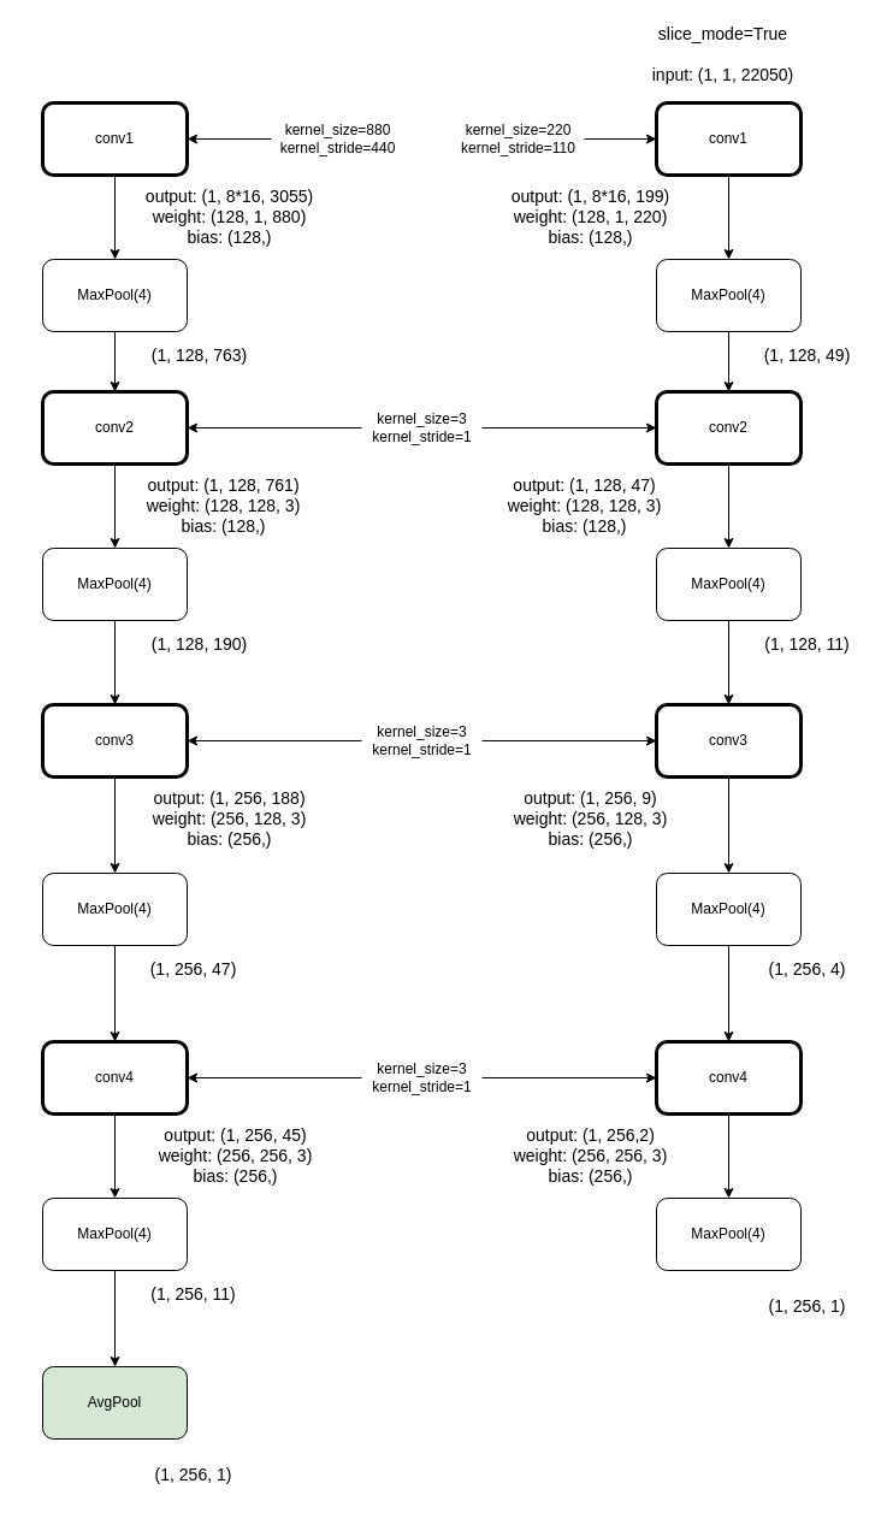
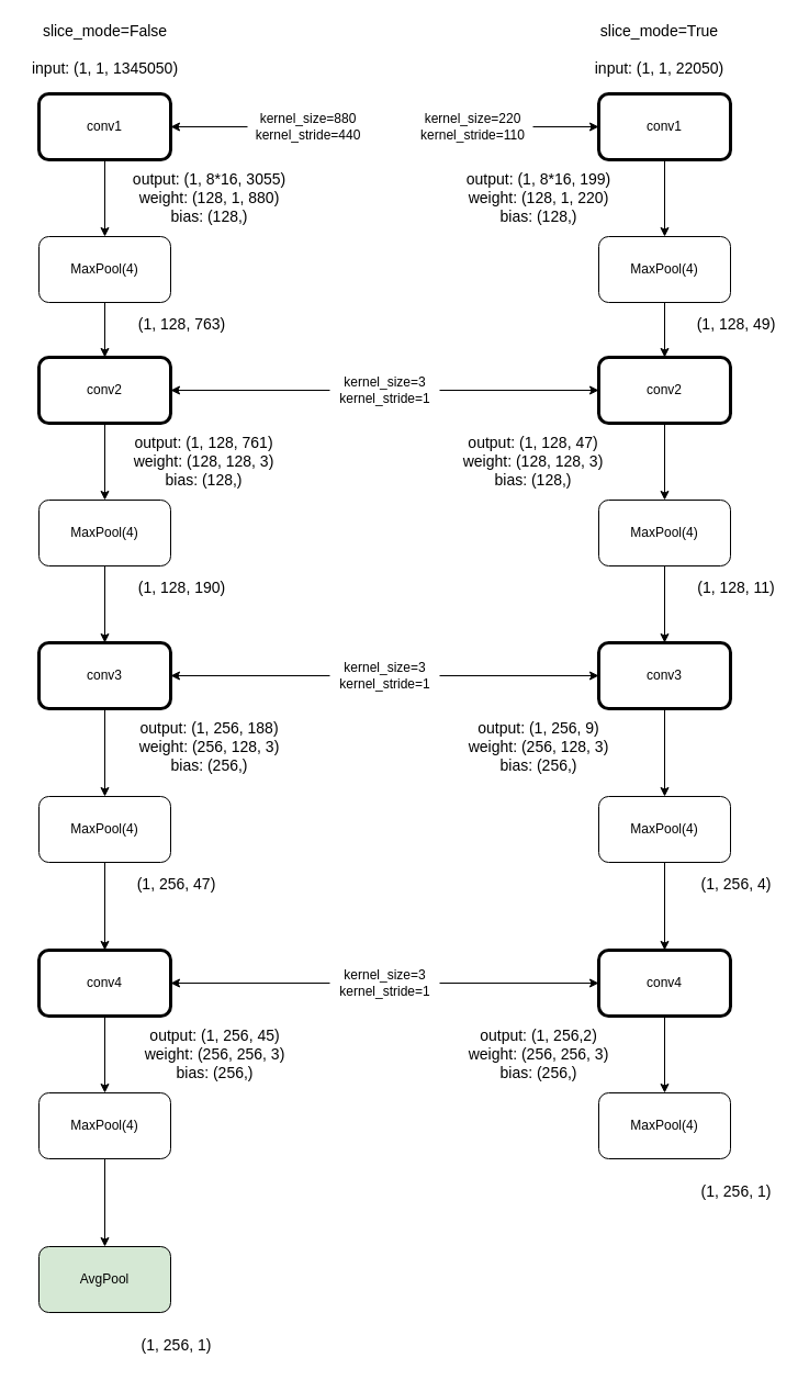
+ <mxCell id="18" value="&lt;font style=&quot;font-size: 14px&quot;&gt;slice_mode=False&lt;br&gt;&lt;br&gt;input: (1, 1, 1345050)&lt;br&gt;&lt;/font&gt;" style="text;html=1;align=center;verticalAlign=middle;resizable=0;points=[];autosize=1;strokeColor=none;" vertex="1" parent="1"><mxGeometry x="20" y="20" width="150" height="50" as="geometry" /></mxCell>
- <mxCell id="22" value="&lt;font style=&quot;font-size: 14px&quot;&gt;(1, 256, 11)&lt;/font&gt;" style="text;html=1;align=center;verticalAlign=middle;resizable=0;points=[];autosize=1;strokeColor=none;" vertex="1" parent="1"><mxGeometry x="115" y="1065" width="90" height="20" as="geometry" /></mxCell>
